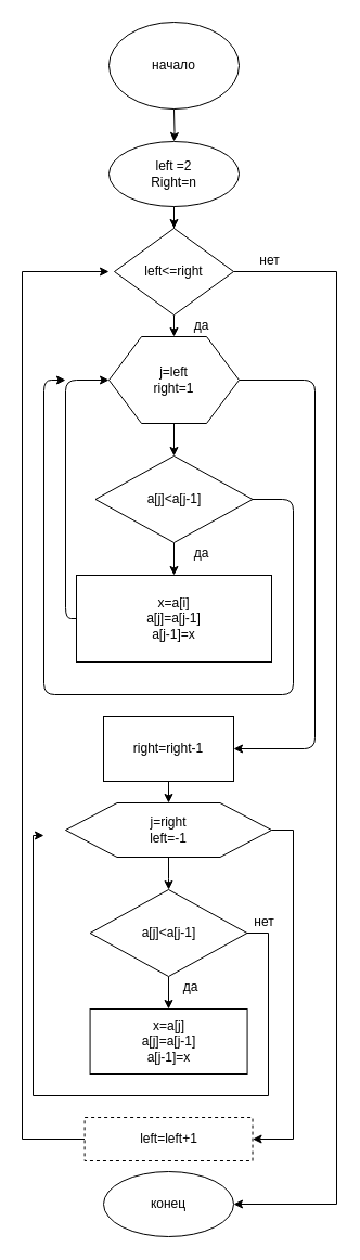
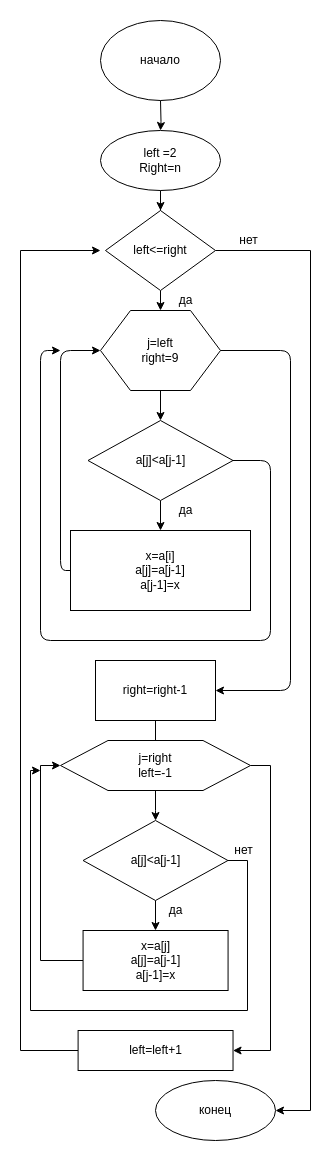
- <mxCell id="11" value="j=left&lt;br&gt;right=1" style="shape=hexagon;perimeter=hexagonPerimeter2;whiteSpace=wrap;html=1;" parent="1" vertex="1"><mxGeometry x="100" y="310" width="120" height="80" as="geometry" /></mxCell>
+ <mxCell id="11" value="j=left&lt;br&gt;right=9" style="shape=hexagon;perimeter=hexagonPerimeter2;whiteSpace=wrap;html=1;" parent="1" vertex="1"><mxGeometry x="100" y="310" width="120" height="80" as="geometry" /></mxCell>
- <mxCell id="21" value="" style="endArrow=classic;html=1;exitX=0.5;exitY=1;exitDx=0;exitDy=0;" parent="1" source="17" target="24" edge="1"><mxGeometry width="50" height="50" relative="1" as="geometry"><mxPoint x="120" y="720" as="sourcePoint" /><mxPoint x="155" y="750" as="targetPoint" /></mxGeometry></mxCell>
+ <mxCell id="21" value="" style="endArrow=none;html=1;exitX=0.5;exitY=1;exitDx=0;exitDy=0;" parent="1" source="17" target="24" edge="1"><mxGeometry width="50" height="50" relative="1" as="geometry"><mxPoint x="120" y="720" as="sourcePoint" /><mxPoint x="155" y="750" as="targetPoint" /></mxGeometry></mxCell>
+ <mxCell id="28" style="edgeStyle=orthogonalEdgeStyle;rounded=0;orthogonalLoop=1;jettySize=auto;html=1;entryX=0;entryY=0.5;entryDx=0;entryDy=0;" parent="1" source="29" target="24" edge="1"><mxGeometry relative="1" as="geometry"><Array as="points"><mxPoint x="40" y="960" /><mxPoint x="40" y="765" /></Array></mxGeometry></mxCell>
- <mxCell id="31" value="left=left+1" style="rounded=0;whiteSpace=wrap;html=1;dashed=1;" parent="1" vertex="1"><mxGeometry x="77.6" y="1030" width="154.93" height="40" as="geometry" /></mxCell>
+ <mxCell id="31" value="left=left+1" style="rounded=0;whiteSpace=wrap;html=1;" parent="1" vertex="1"><mxGeometry x="77.6" y="1030" width="154.93" height="40" as="geometry" /></mxCell>
- <mxCell id="34" value="конец" style="ellipse;whiteSpace=wrap;html=1;" parent="1" vertex="1"><mxGeometry x="95" y="1080" width="120" height="60" as="geometry" /></mxCell>
+ <mxCell id="34" value="конец" style="ellipse;whiteSpace=wrap;html=1;" parent="1" vertex="1"><mxGeometry x="155" y="1080" width="120" height="60" as="geometry" /></mxCell>
